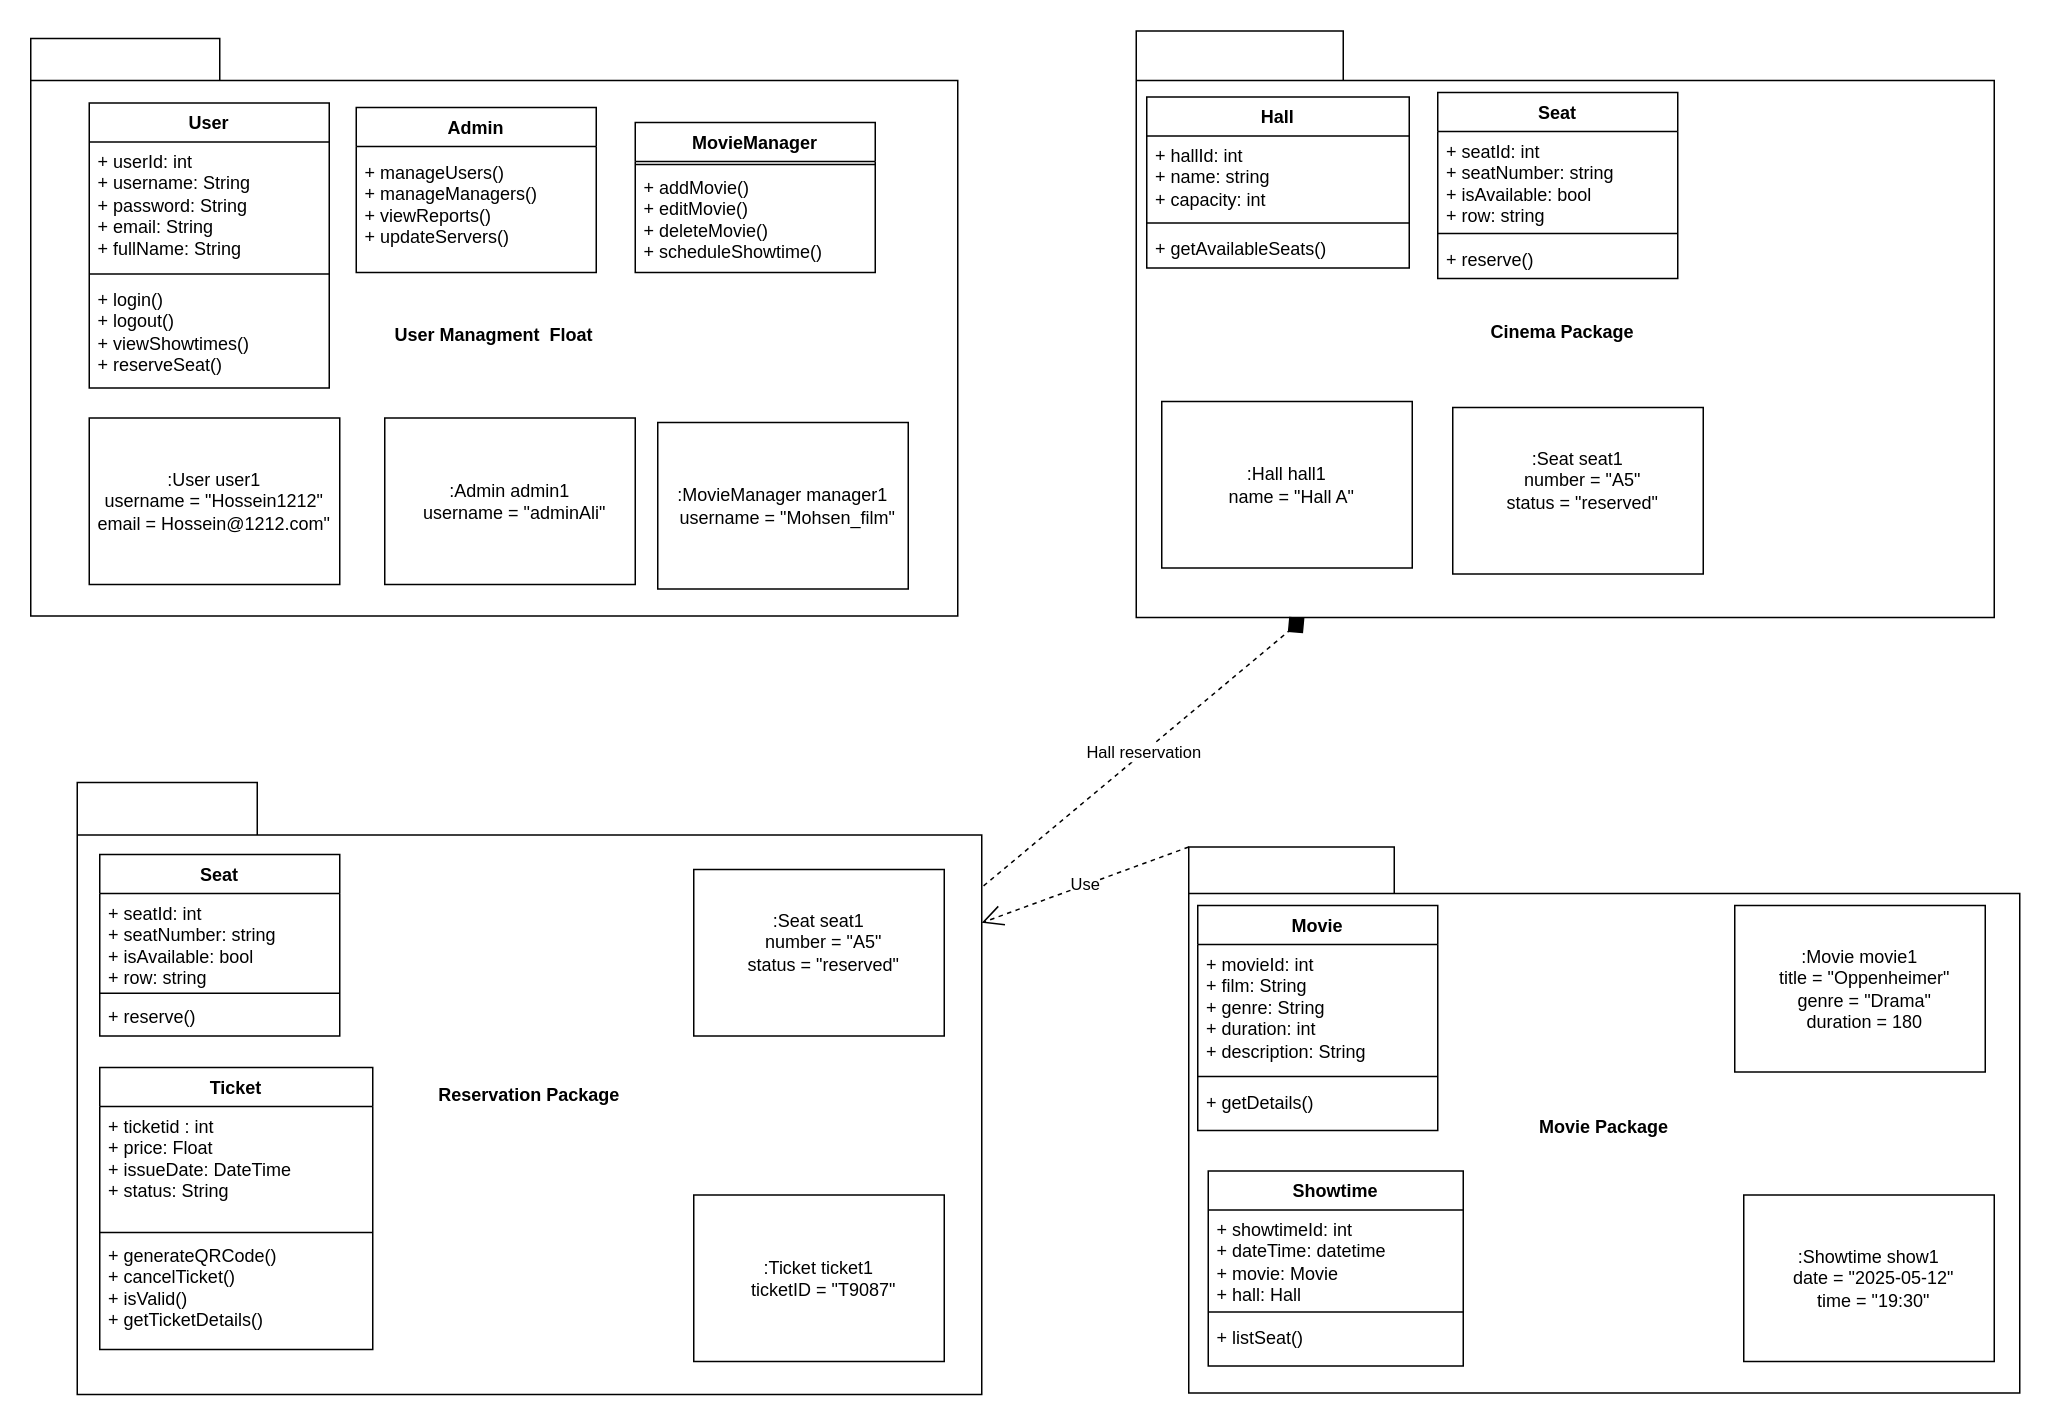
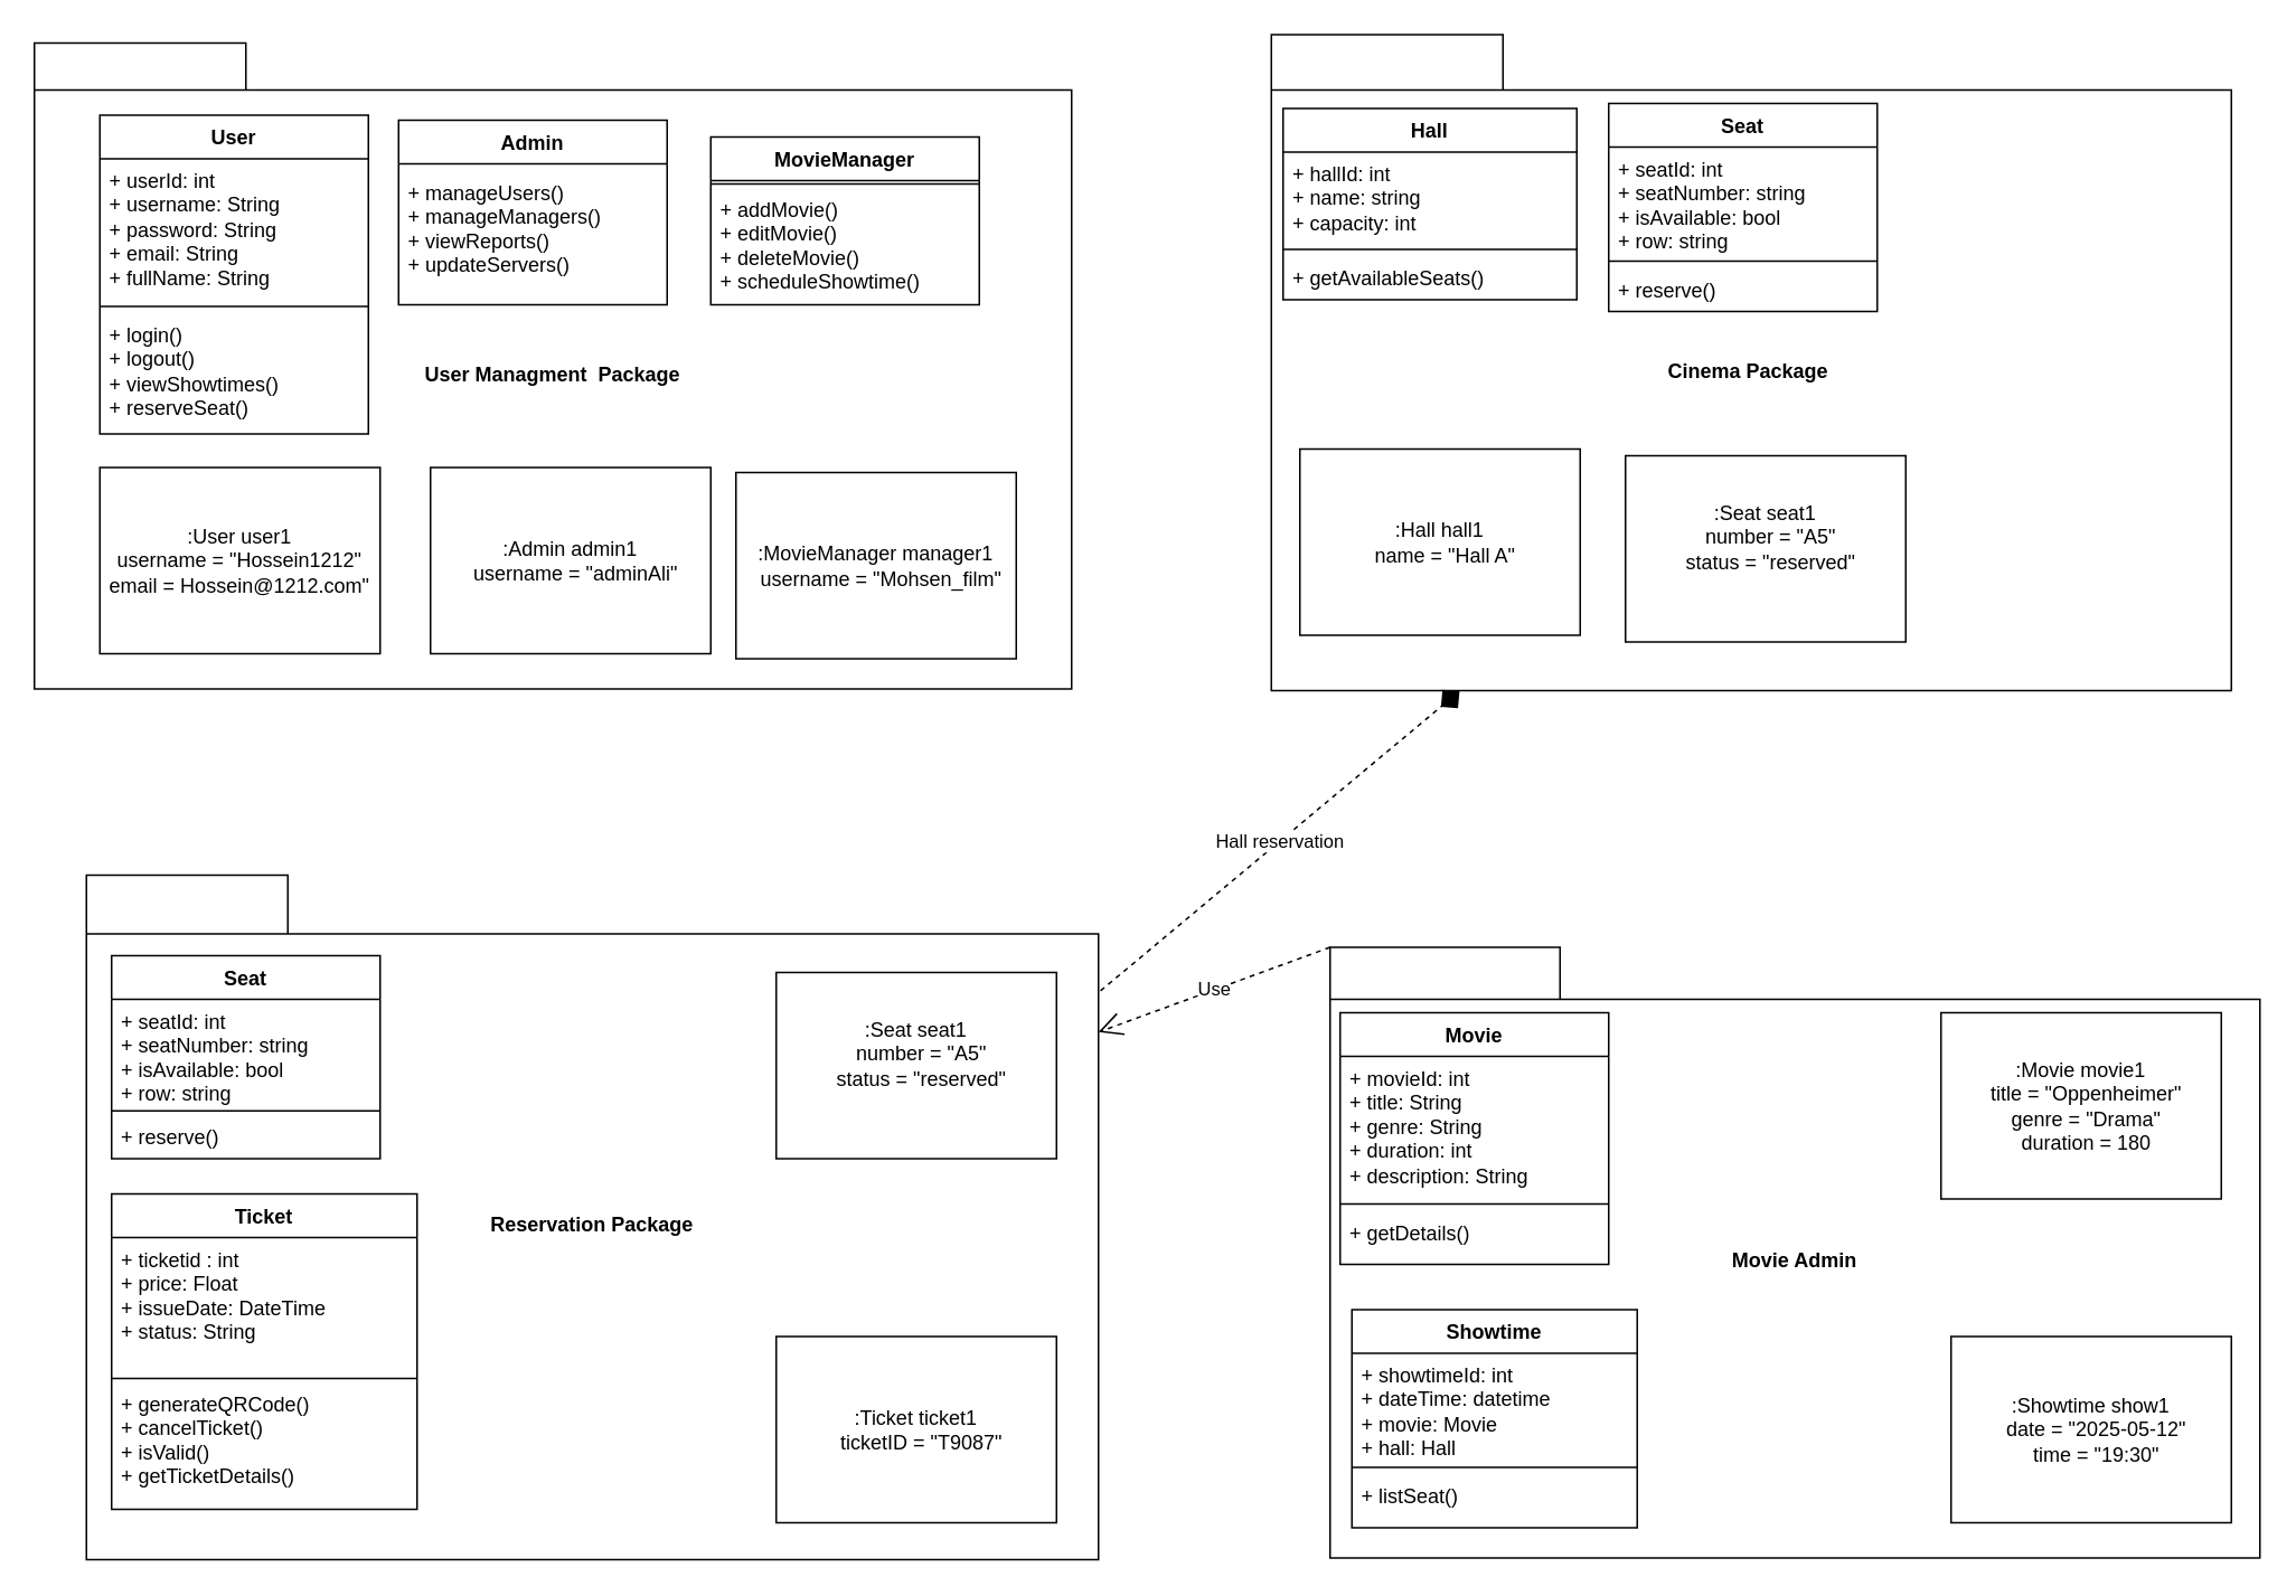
- <mxCell id="2" value="User Managment&amp;nbsp; Float" style="shape=folder;fontStyle=1;spacingTop=10;tabWidth=126;tabHeight=28;tabPosition=left;html=1;whiteSpace=wrap;" vertex="1" parent="1"><mxGeometry x="20" y="25" width="618" height="385" as="geometry" /></mxCell>
+ <mxCell id="2" value="User Managment&amp;nbsp; Package" style="shape=folder;fontStyle=1;spacingTop=10;tabWidth=126;tabHeight=28;tabPosition=left;html=1;whiteSpace=wrap;" vertex="1" parent="1"><mxGeometry x="20" y="25" width="618" height="385" as="geometry" /></mxCell>
- <mxCell id="34" value="&lt;div&gt;+ movieId: int&lt;/div&gt;&lt;div&gt;+ film: String&lt;/div&gt;&lt;div&gt;+ genre: String&lt;/div&gt;&lt;div&gt;+ duration: int&lt;/div&gt;&lt;div&gt;+ description: String&lt;/div&gt;" style="text;strokeColor=none;fillColor=none;align=left;verticalAlign=top;spacingLeft=4;spacingRight=4;overflow=hidden;rotatable=0;points=[[0,0.5],[1,0.5]];portConstraint=eastwest;whiteSpace=wrap;html=1;" vertex="1" parent="33"><mxGeometry y="26" width="160" height="84" as="geometry" /></mxCell>
+ <mxCell id="34" value="&lt;div&gt;+ movieId: int&lt;/div&gt;&lt;div&gt;+ title: String&lt;/div&gt;&lt;div&gt;+ genre: String&lt;/div&gt;&lt;div&gt;+ duration: int&lt;/div&gt;&lt;div&gt;+ description: String&lt;/div&gt;" style="text;strokeColor=none;fillColor=none;align=left;verticalAlign=top;spacingLeft=4;spacingRight=4;overflow=hidden;rotatable=0;points=[[0,0.5],[1,0.5]];portConstraint=eastwest;whiteSpace=wrap;html=1;" vertex="1" parent="33"><mxGeometry y="26" width="160" height="84" as="geometry" /></mxCell>
- <mxCell id="32" value="Movie Package" style="shape=folder;fontStyle=1;spacingTop=10;tabWidth=137;tabHeight=31;tabPosition=left;html=1;whiteSpace=wrap;" vertex="1" parent="1"><mxGeometry x="792" y="564" width="554" height="364" as="geometry" /></mxCell>
+ <mxCell id="32" value="Movie Admin" style="shape=folder;fontStyle=1;spacingTop=10;tabWidth=137;tabHeight=31;tabPosition=left;html=1;whiteSpace=wrap;" vertex="1" parent="1"><mxGeometry x="792" y="564" width="554" height="364" as="geometry" /></mxCell>
